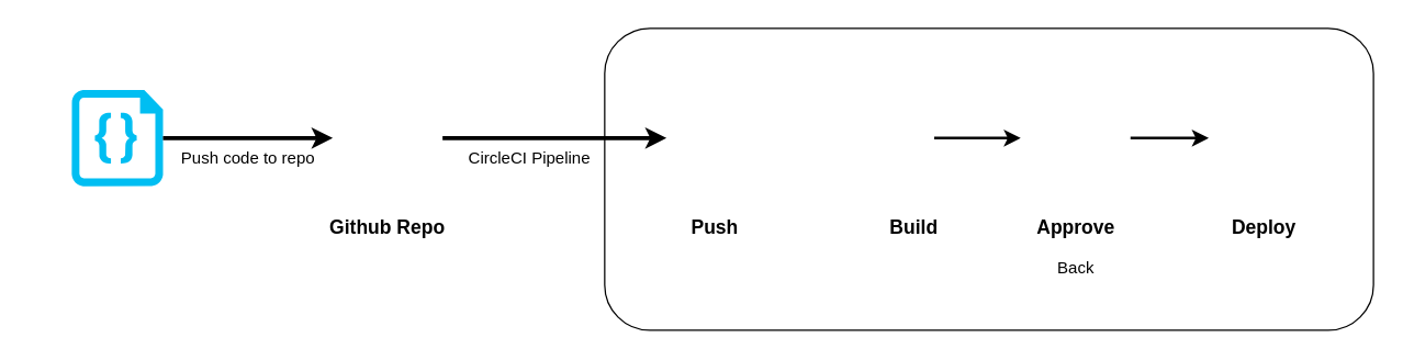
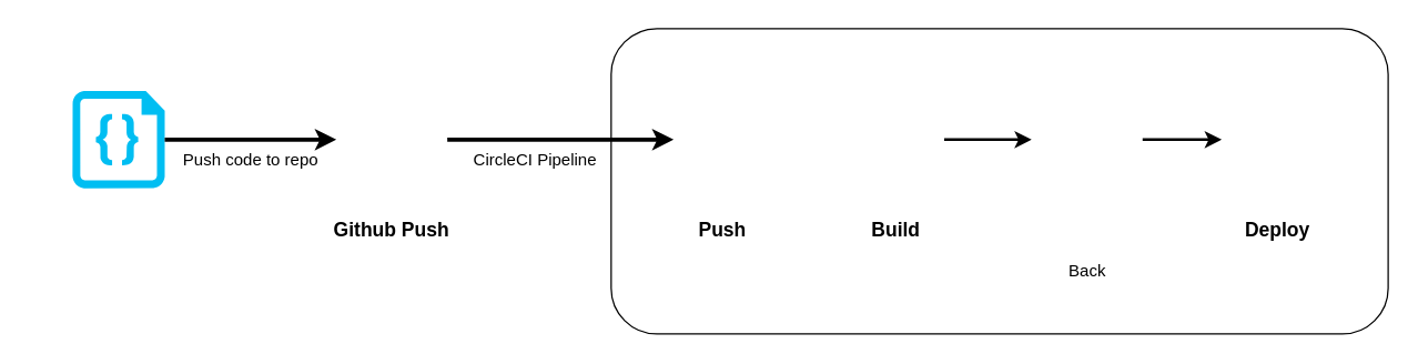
- <mxCell id="10" value="Github Repo" style="text;strokeColor=none;align=center;fillColor=none;html=1;verticalAlign=middle;whiteSpace=wrap;rounded=0;fontSize=14;fontStyle=1" vertex="1" parent="7"><mxGeometry y="100" width="103.78" height="30" as="geometry" /></mxCell>
+ <mxCell id="10" value="Github Push" style="text;strokeColor=none;align=center;fillColor=none;html=1;verticalAlign=middle;whiteSpace=wrap;rounded=0;fontSize=14;fontStyle=1" vertex="1" parent="7"><mxGeometry y="100" width="103.78" height="30" as="geometry" /></mxCell>
- <mxCell id="20" value="Build" style="text;html=1;align=center;verticalAlign=middle;resizable=0;points=[];autosize=1;strokeColor=none;fillColor=none;fontStyle=1;fontSize=14;" vertex="1" parent="18"><mxGeometry x="75" y="90" width="60" height="30" as="geometry" /></mxCell>
+ <mxCell id="20" value="Build" style="text;html=1;align=center;verticalAlign=middle;resizable=0;points=[];autosize=1;strokeColor=none;fillColor=none;fontStyle=1;fontSize=14;" vertex="1" parent="18"><mxGeometry x="55" y="90" width="60" height="30" as="geometry" /></mxCell>
- <mxCell id="23" value="Approve" style="text;html=1;align=center;verticalAlign=middle;resizable=0;points=[];autosize=1;strokeColor=none;fillColor=none;fontStyle=1;fontSize=14;" vertex="1" parent="21"><mxGeometry y="90" width="80" height="30" as="geometry" /></mxCell>
